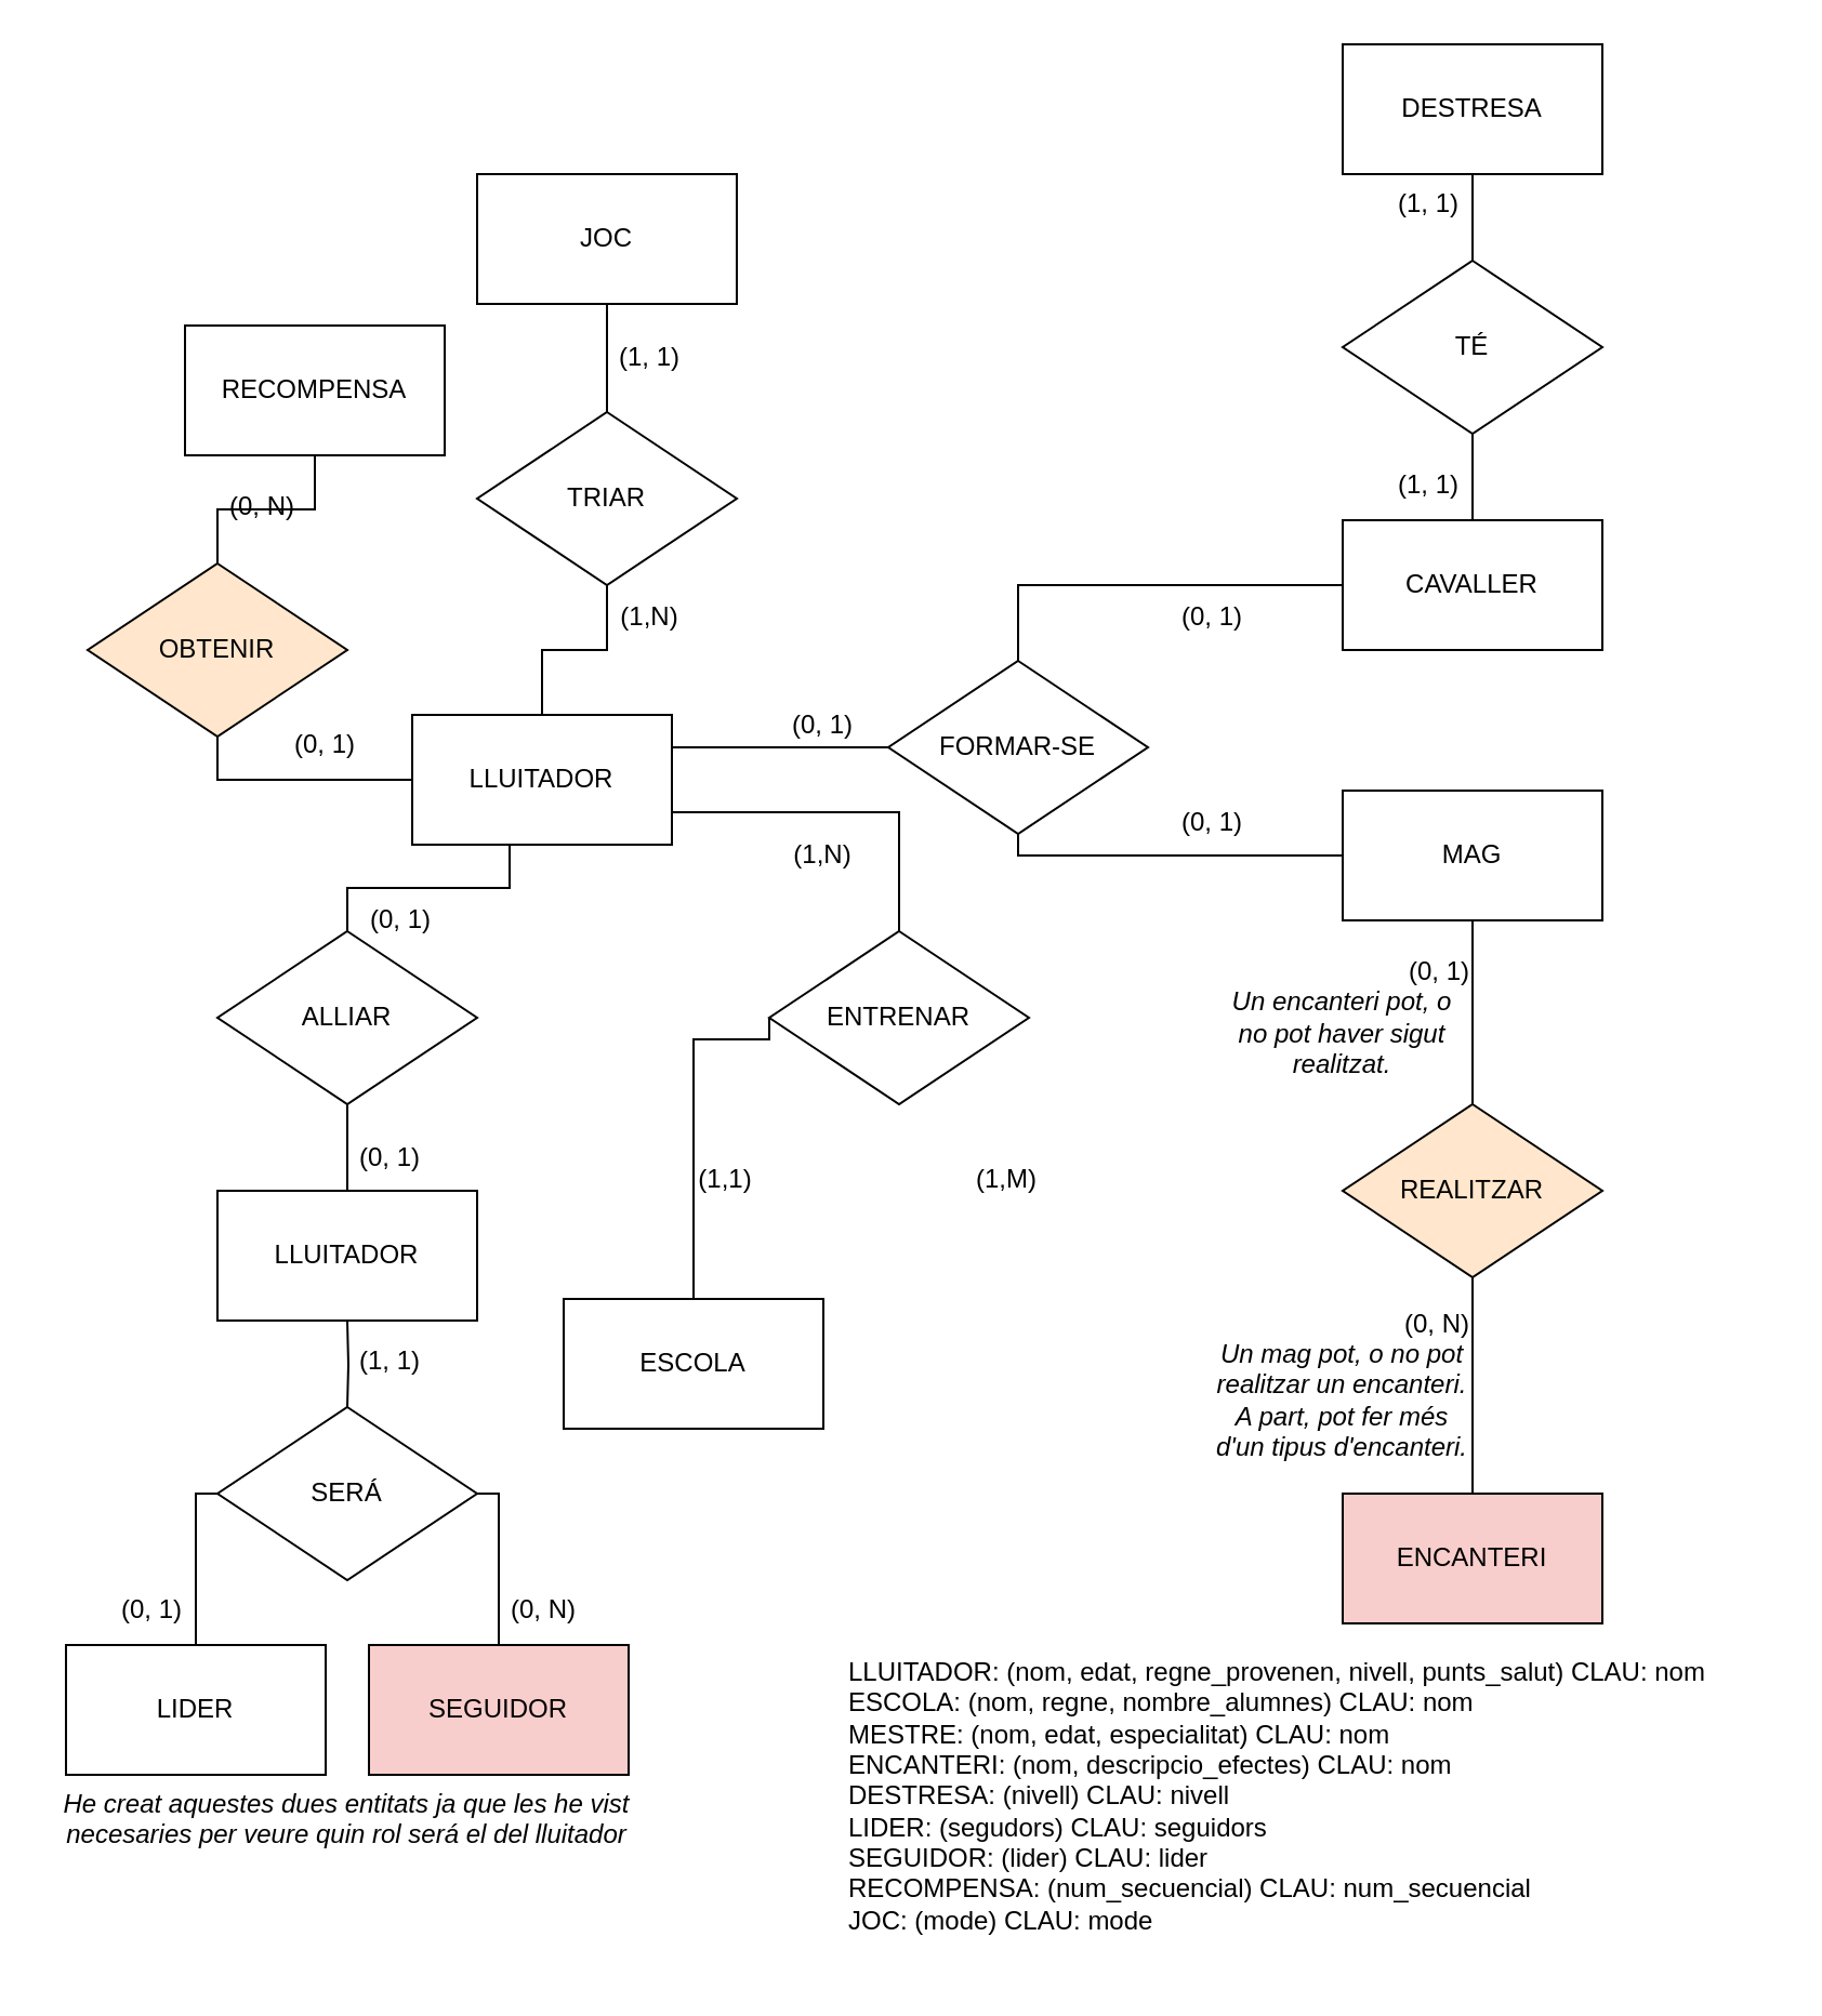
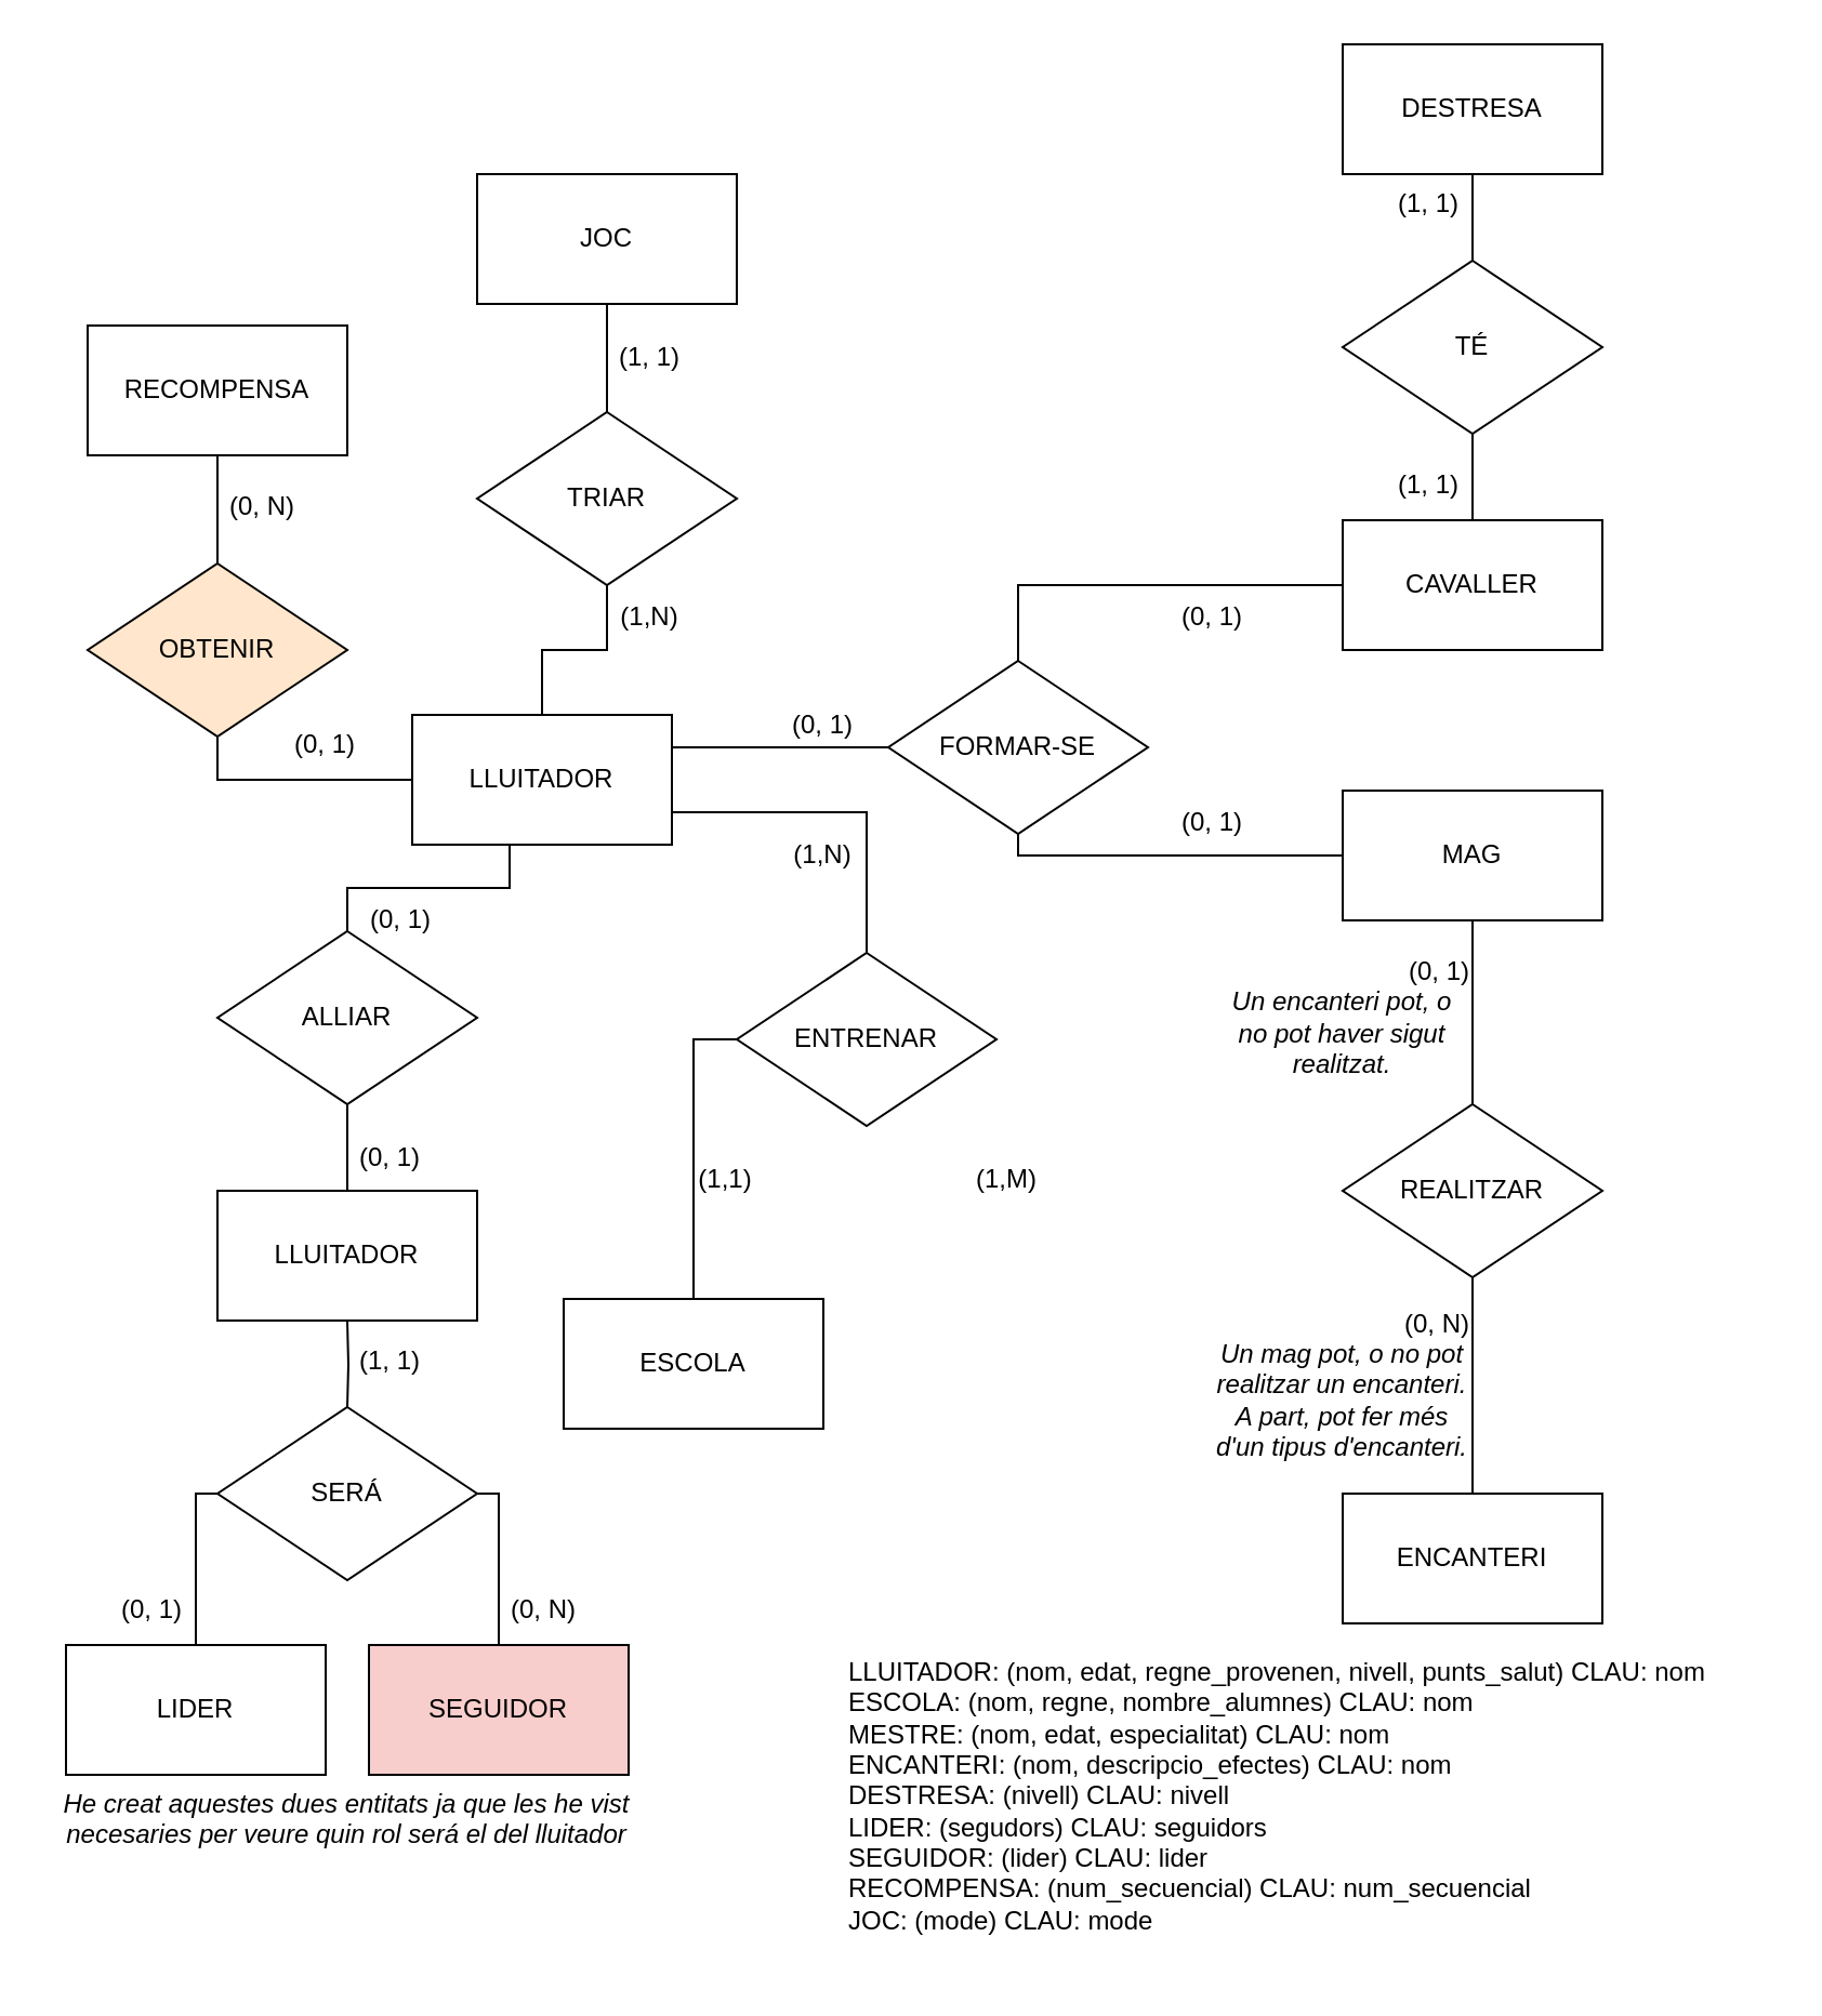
- <mxCell id="33" value="RECOMPENSA" style="rounded=0;whiteSpace=wrap;html=1;" vertex="1" parent="1"><mxGeometry x="85" y="150" width="120" height="60" as="geometry" /></mxCell>
+ <mxCell id="33" value="RECOMPENSA" style="rounded=0;whiteSpace=wrap;html=1;" vertex="1" parent="1"><mxGeometry x="40" y="150" width="120" height="60" as="geometry" /></mxCell>
- <mxCell id="8" value="ENTRENAR" style="rhombus;whiteSpace=wrap;html=1;" vertex="1" parent="1"><mxGeometry x="355" y="430" width="120" height="80" as="geometry" /></mxCell>
+ <mxCell id="8" value="ENTRENAR" style="rhombus;whiteSpace=wrap;html=1;" vertex="1" parent="1"><mxGeometry x="340" y="440" width="120" height="80" as="geometry" /></mxCell>
- <mxCell id="17" value="REALITZAR" style="rhombus;whiteSpace=wrap;html=1;fillColor=#ffe6cc;" vertex="1" parent="1"><mxGeometry x="620" y="510" width="120" height="80" as="geometry" /></mxCell>
+ <mxCell id="17" value="REALITZAR" style="rhombus;whiteSpace=wrap;html=1;" vertex="1" parent="1"><mxGeometry x="620" y="510" width="120" height="80" as="geometry" /></mxCell>
- <mxCell id="19" value="ENCANTERI" style="rounded=0;whiteSpace=wrap;html=1;fillColor=#f8cecc;" vertex="1" parent="1"><mxGeometry x="620" y="690" width="120" height="60" as="geometry" /></mxCell>
+ <mxCell id="19" value="ENCANTERI" style="rounded=0;whiteSpace=wrap;html=1;" vertex="1" parent="1"><mxGeometry x="620" y="690" width="120" height="60" as="geometry" /></mxCell>
